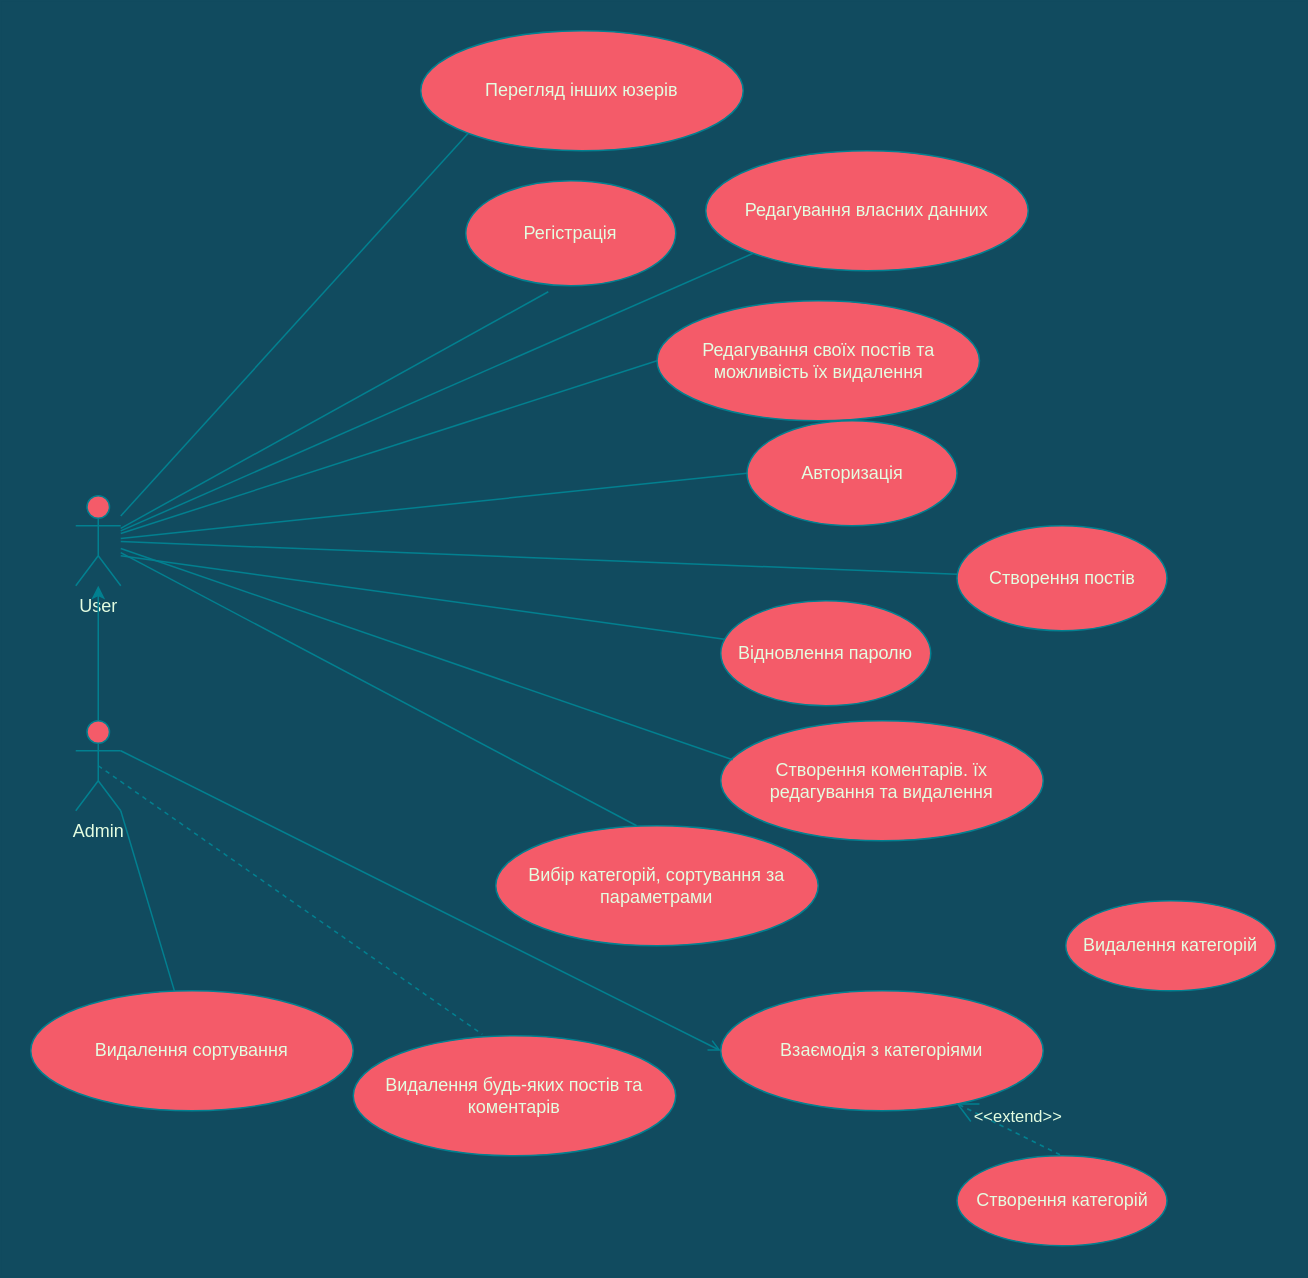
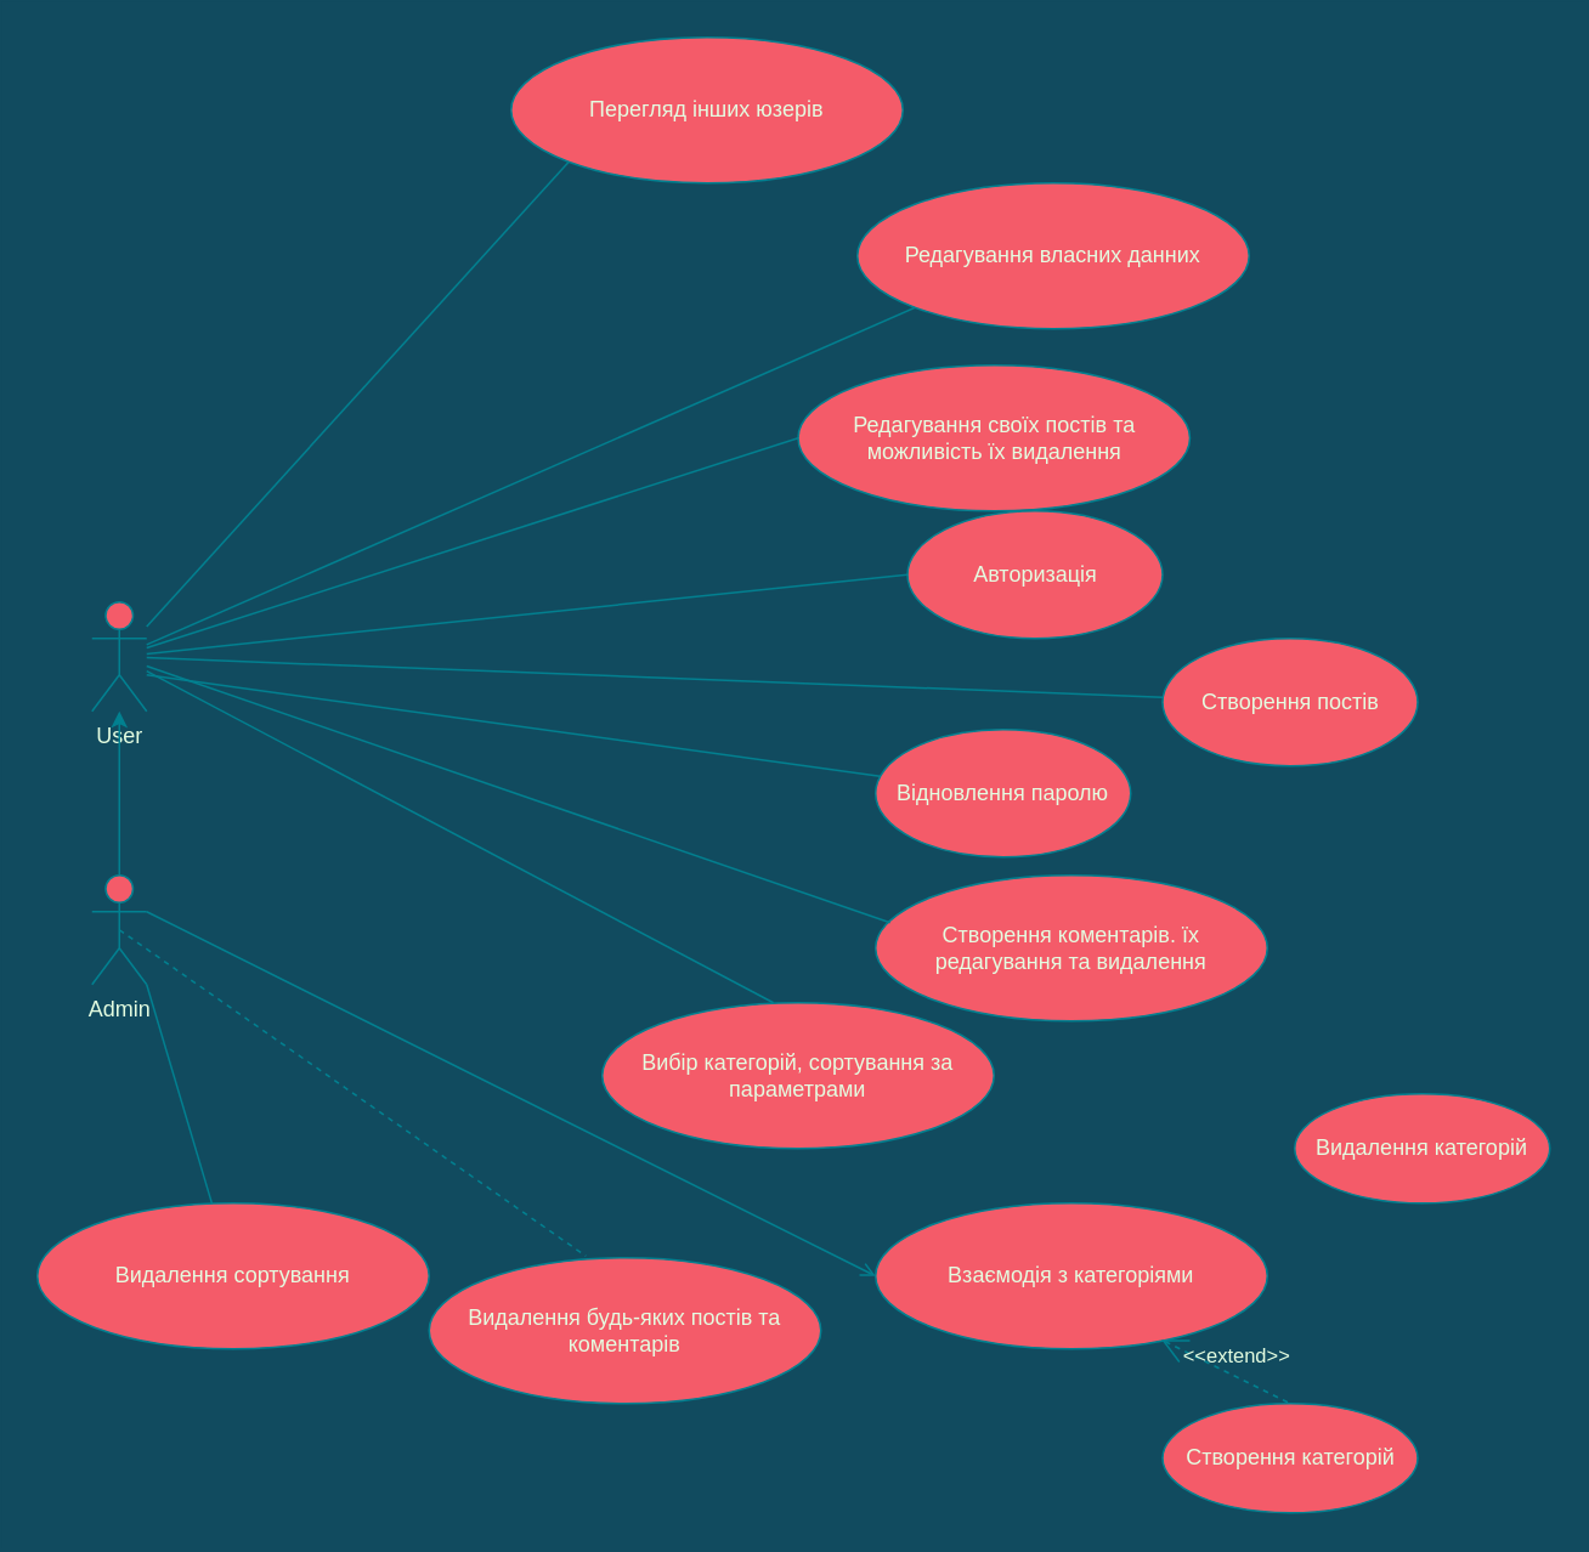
- <mxCell id="3" value="Регістрація" style="ellipse;whiteSpace=wrap;html=1;fillColor=#F45B69;strokeColor=#028090;fontColor=#E4FDE1;" vertex="1" parent="1"><mxGeometry x="310" y="120" width="140" height="70" as="geometry" /></mxCell>
- <mxCell id="12" value="" style="edgeStyle=none;html=1;endArrow=none;verticalAlign=bottom;rounded=0;entryX=0.393;entryY=1.057;entryDx=0;entryDy=0;entryPerimeter=0;labelBackgroundColor=#114B5F;strokeColor=#028090;fontColor=#E4FDE1;" edge="1" parent="1" source="2" target="3"><mxGeometry width="160" relative="1" as="geometry"><mxPoint x="310" y="610" as="sourcePoint" /><mxPoint x="470" y="610" as="targetPoint" /></mxGeometry></mxCell>
